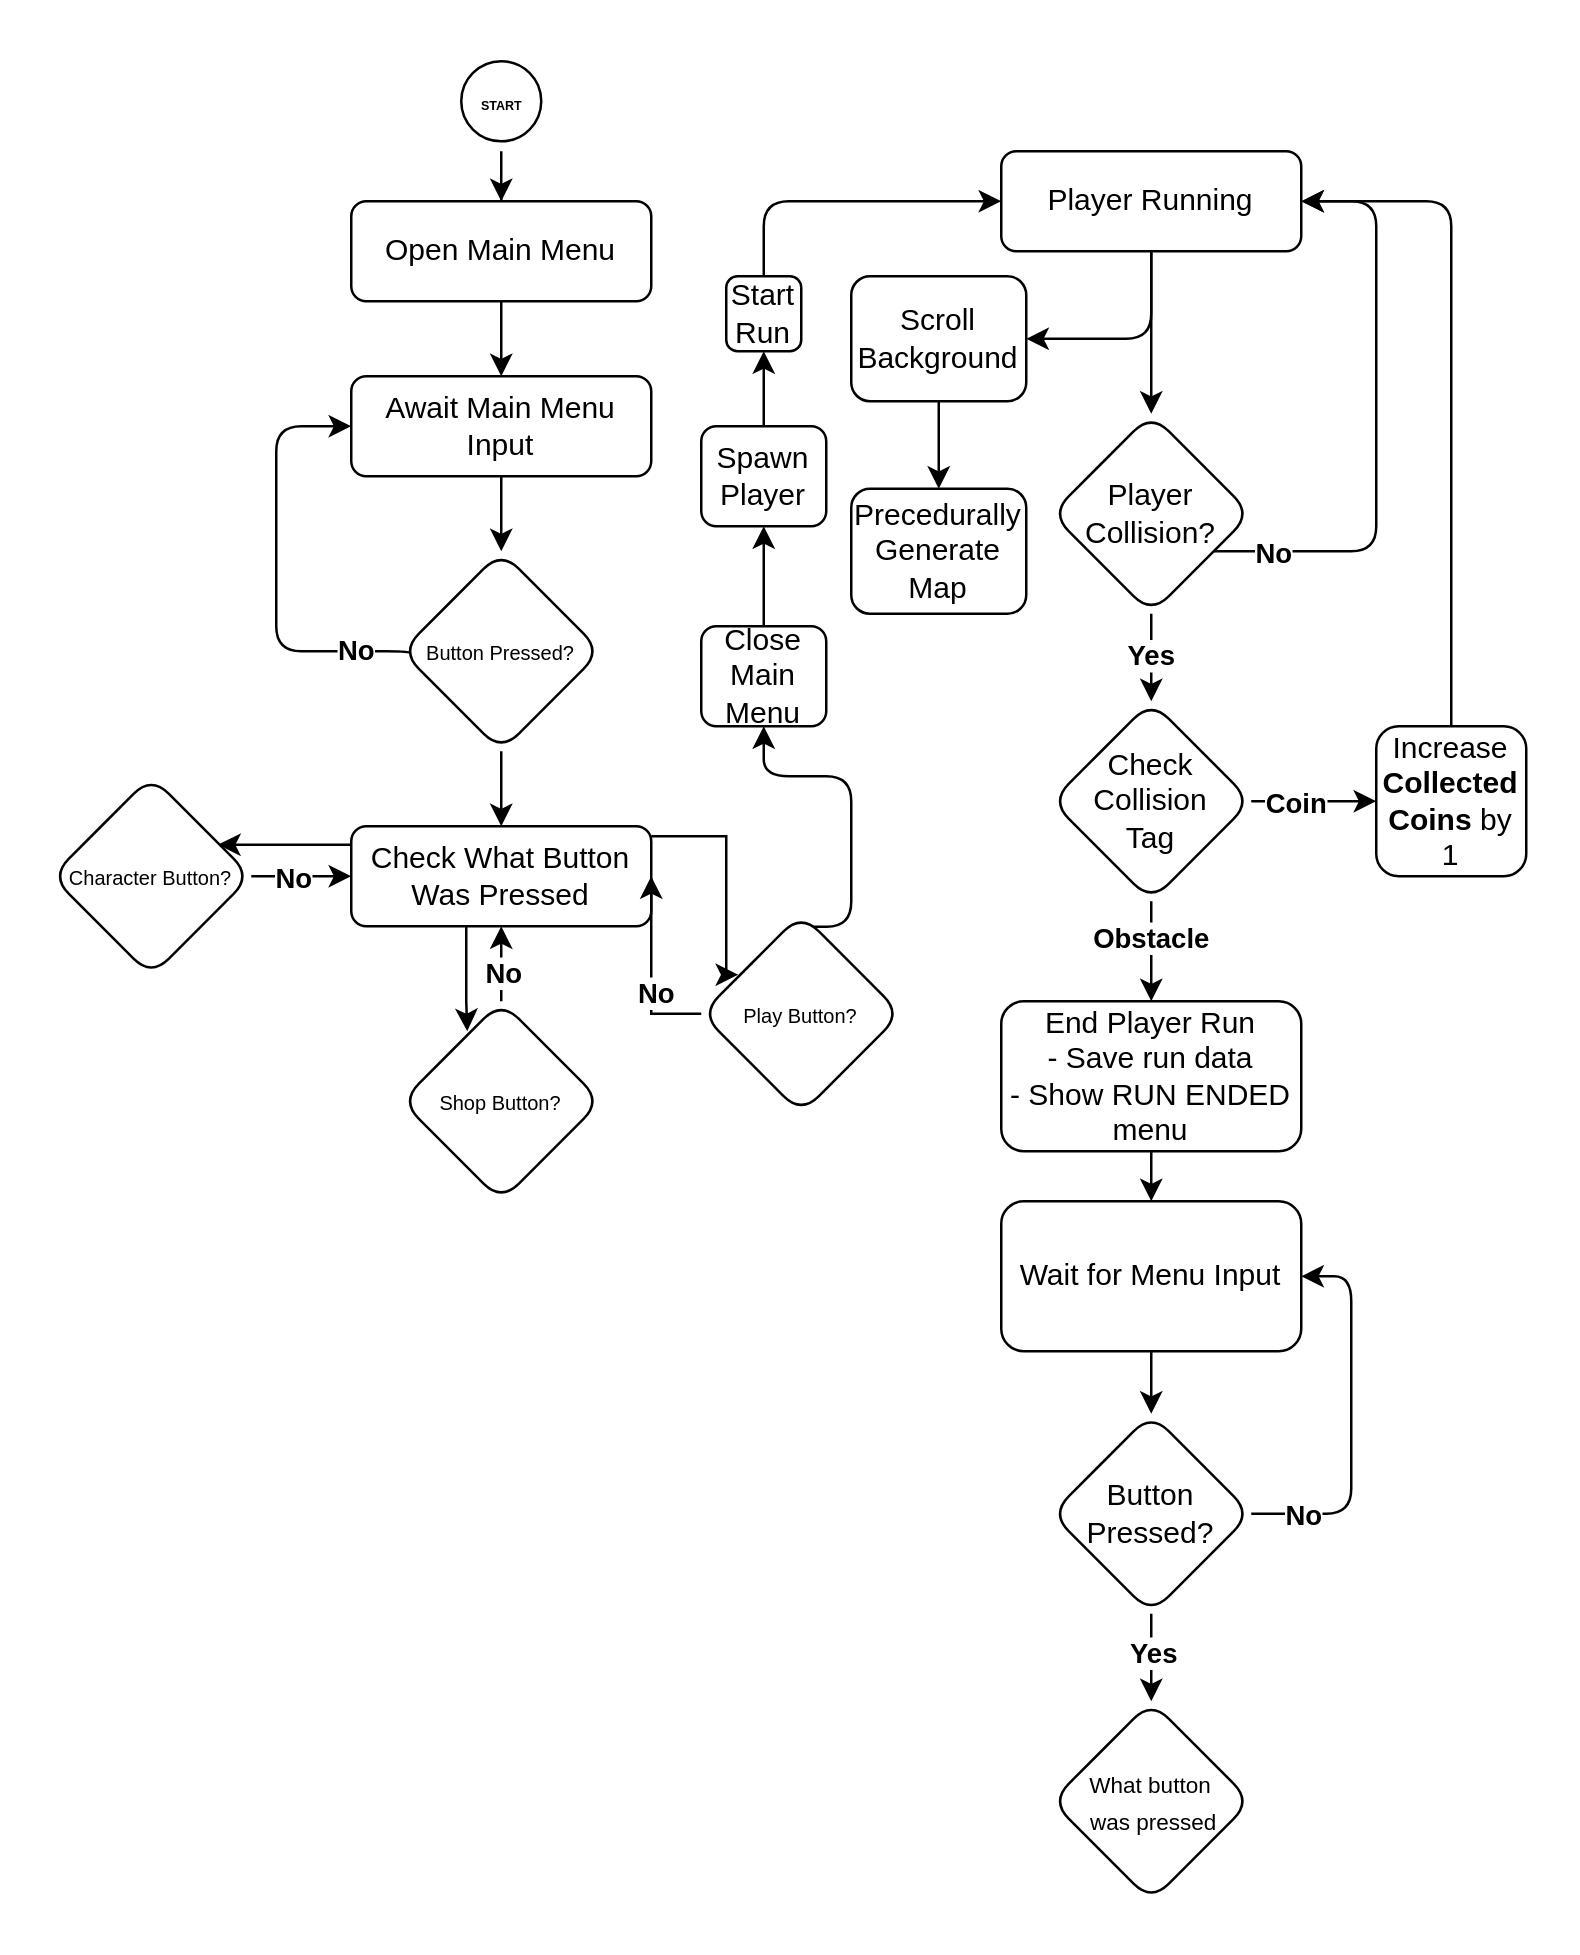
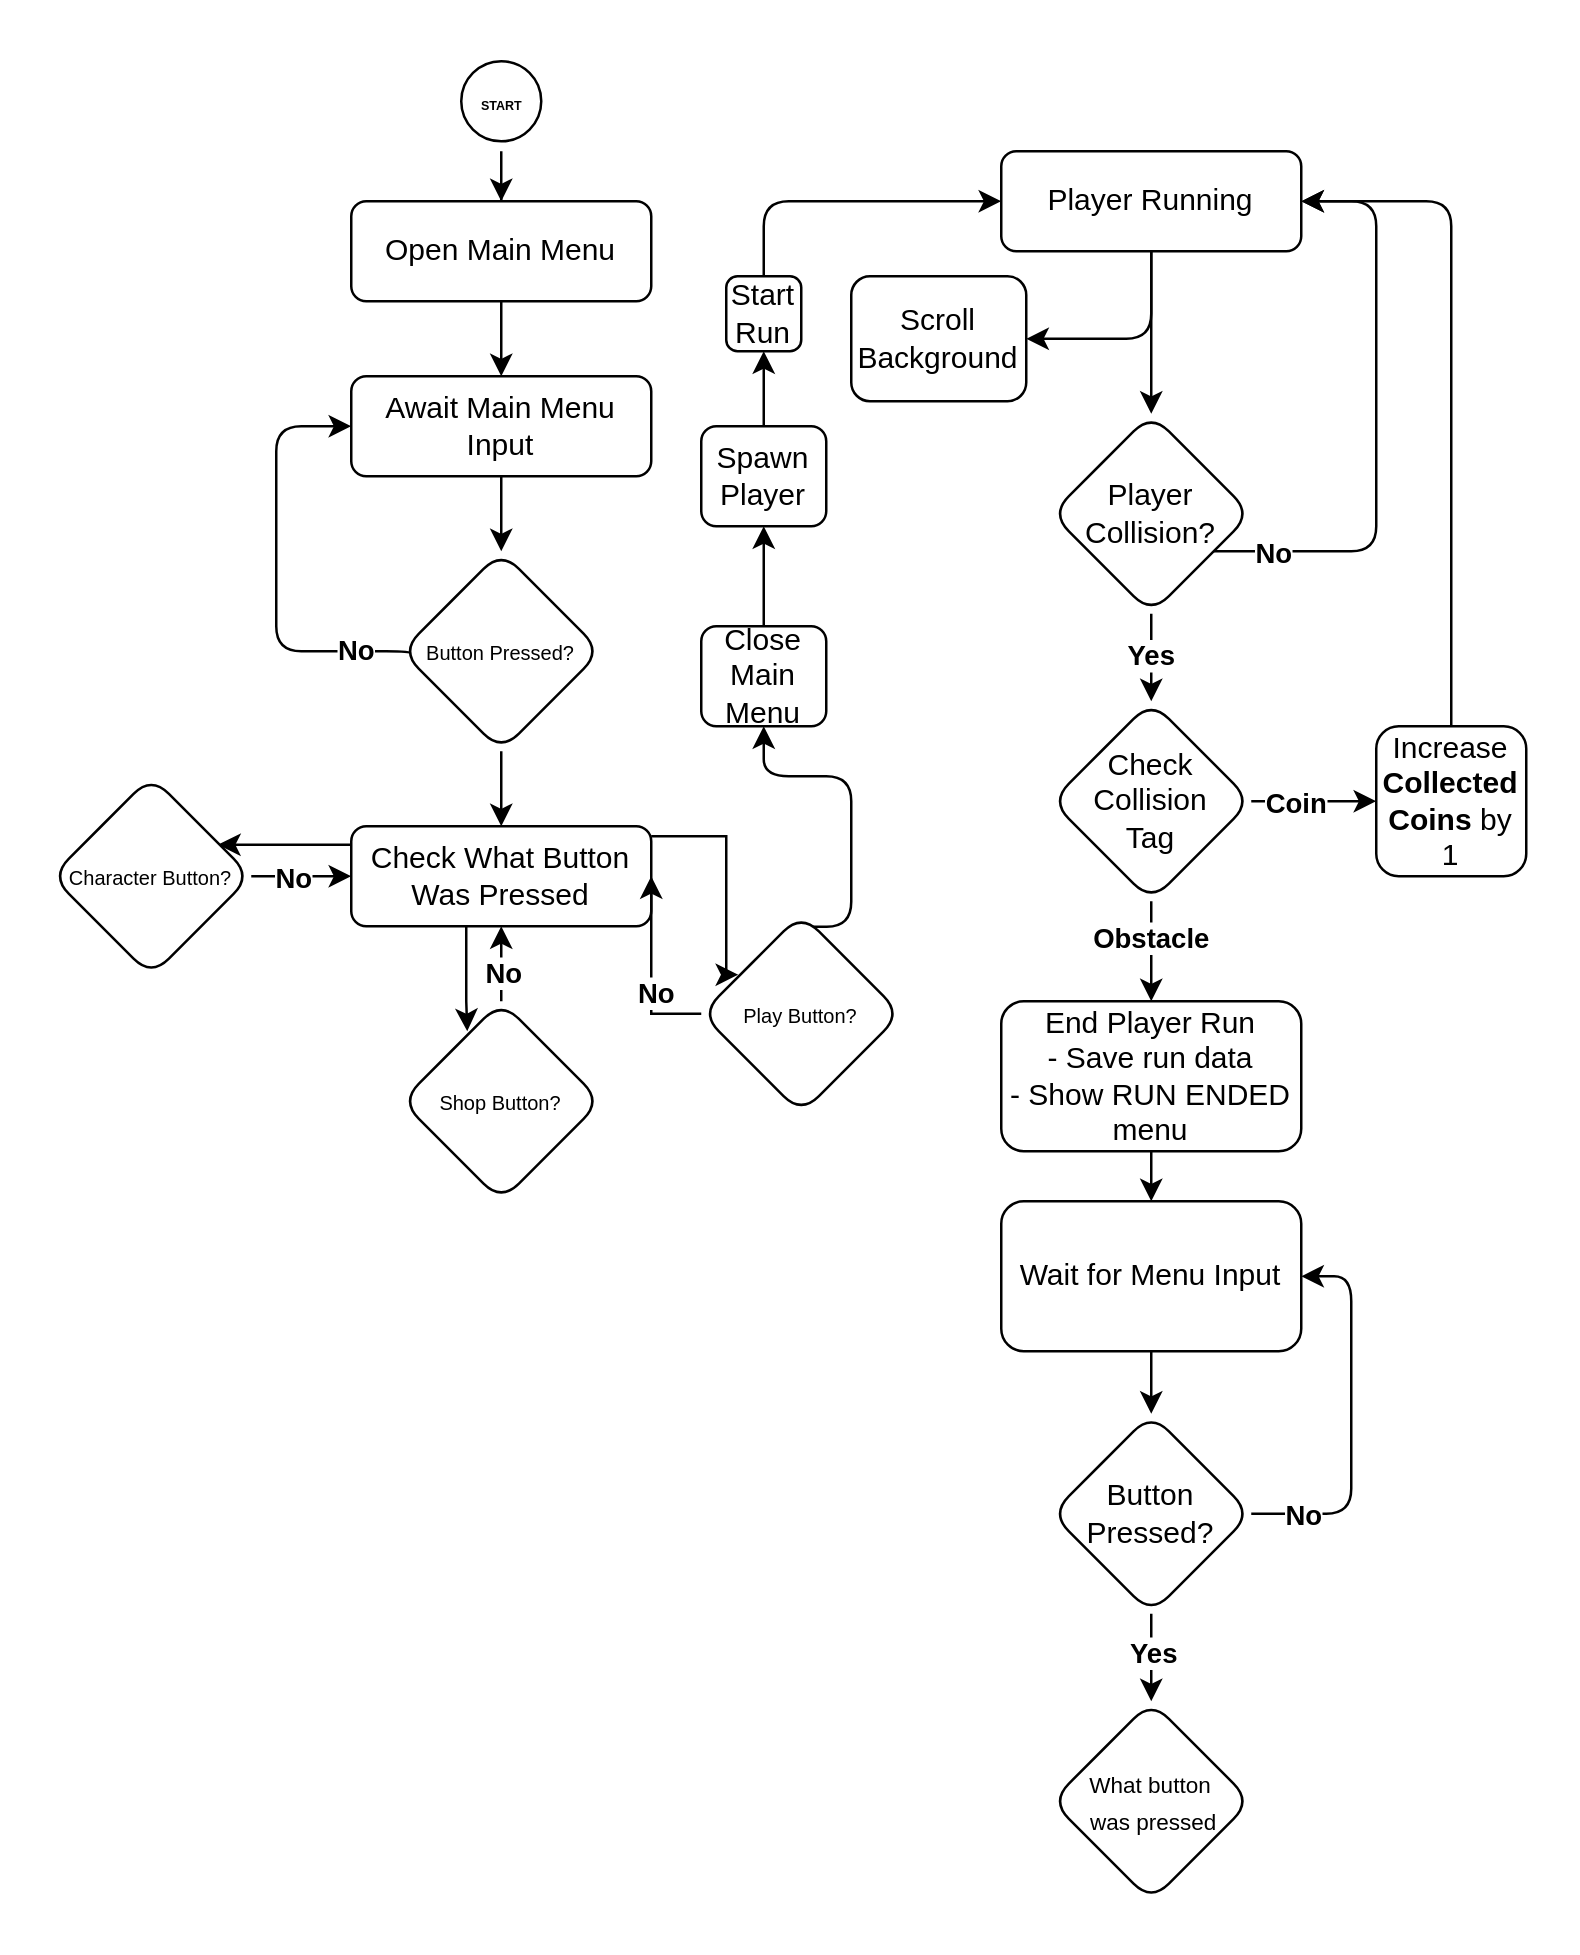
- <mxCell id="35" value="" style="edgeStyle=orthogonalEdgeStyle;rounded=0;orthogonalLoop=1;jettySize=auto;html=1;" edge="1" parent="1" source="36" target="37"><mxGeometry relative="1" as="geometry" /></mxCell>
- <mxCell id="37" value="Precedurally Generate Map" style="rounded=1;whiteSpace=wrap;html=1;fontSize=12;glass=0;strokeWidth=1;shadow=0;" vertex="1" parent="1"><mxGeometry x="340" y="195" width="70" height="50" as="geometry" /></mxCell>
